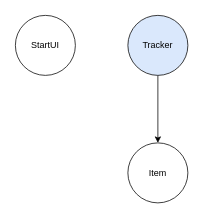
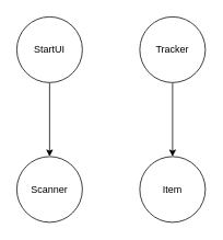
- <mxCell id="5" value="Tracker" style="ellipse;whiteSpace=wrap;html=1;aspect=fixed;fillColor=#dae8fc;" vertex="1" parent="1"><mxGeometry x="170" y="20" width="80" height="80" as="geometry" /></mxCell>
+ <mxCell id="5" value="Tracker" style="ellipse;whiteSpace=wrap;html=1;aspect=fixed;" vertex="1" parent="1"><mxGeometry x="170" y="20" width="80" height="80" as="geometry" /></mxCell>
+ <mxCell id="2" style="edgeStyle=orthogonalEdgeStyle;rounded=0;orthogonalLoop=1;jettySize=auto;html=1;" edge="1" parent="1" source="3" target="6"><mxGeometry relative="1" as="geometry" /></mxCell>
+ <mxCell id="6" value="Scanner" style="ellipse;whiteSpace=wrap;html=1;aspect=fixed;" vertex="1" parent="1"><mxGeometry x="20" y="190" width="80" height="80" as="geometry" /></mxCell>
